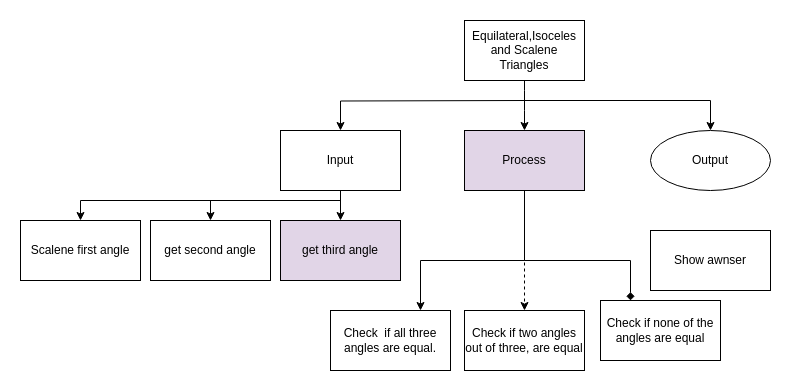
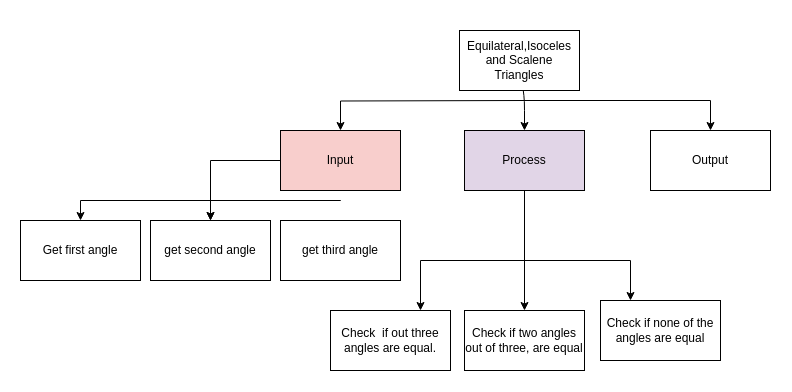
- <mxCell id="3" value="Equilateral,Isoceles and Scalene Triangles" style="rounded=0;whiteSpace=wrap;html=1;" parent="1" vertex="1"><mxGeometry x="464" y="20" width="120" height="60" as="geometry" /></mxCell>
+ <mxCell id="3" value="Equilateral,Isoceles and Scalene Triangles" style="rounded=0;whiteSpace=wrap;html=1;" parent="1" vertex="1"><mxGeometry x="459" y="30" width="120" height="60" as="geometry" /></mxCell>
- <mxCell id="11" value="Input" style="rounded=0;whiteSpace=wrap;html=1;" parent="1" vertex="1"><mxGeometry x="280" y="130" width="120" height="60" as="geometry" /></mxCell>
+ <mxCell id="11" value="Input" style="rounded=0;whiteSpace=wrap;html=1;fillColor=#f8cecc;" parent="1" vertex="1"><mxGeometry x="280" y="130" width="120" height="60" as="geometry" /></mxCell>
- <mxCell id="7" value="Output" style="ellipse;whiteSpace=wrap;html=1;" parent="1" vertex="1"><mxGeometry x="650" y="130" width="120" height="60" as="geometry" /></mxCell>
+ <mxCell id="7" value="Output" style="rounded=0;whiteSpace=wrap;html=1;" parent="1" vertex="1"><mxGeometry x="650" y="130" width="120" height="60" as="geometry" /></mxCell>
- <mxCell id="8" style="edgeStyle=orthogonalEdgeStyle;rounded=0;html=1;entryX=0.5;entryY=0;entryDx=0;entryDy=0;" parent="1" source="11" target="14" edge="1"><mxGeometry relative="1" as="geometry" /></mxCell>
+ <mxCell id="8" style="edgeStyle=orthogonalEdgeStyle;rounded=0;html=1;" parent="1" source="11" target="18" edge="1"><mxGeometry relative="1" as="geometry" /></mxCell>
- <mxCell id="19" value="Scalene first angle" style="rounded=0;whiteSpace=wrap;html=1;" vertex="1" parent="1"><mxGeometry x="20" y="220" width="120" height="60" as="geometry" /></mxCell>
+ <mxCell id="19" value="Get first angle" style="rounded=0;whiteSpace=wrap;html=1;" vertex="1" parent="1"><mxGeometry x="20" y="220" width="120" height="60" as="geometry" /></mxCell>
- <mxCell id="14" value="get third angle" style="rounded=0;whiteSpace=wrap;html=1;fillColor=#e1d5e7;" parent="1" vertex="1"><mxGeometry x="280" y="220" width="120" height="60" as="geometry" /></mxCell>
+ <mxCell id="14" value="get third angle" style="rounded=0;whiteSpace=wrap;html=1;" parent="1" vertex="1"><mxGeometry x="280" y="220" width="120" height="60" as="geometry" /></mxCell>
- <mxCell id="16" value="Show awnser" style="rounded=0;whiteSpace=wrap;html=1;" parent="1" vertex="1"><mxGeometry x="650" y="230" width="120" height="60" as="geometry" /></mxCell>
- <mxCell id="4" style="edgeStyle=none;html=1;entryX=0.5;entryY=0;entryDx=0;entryDy=0;rounded=0;dashed=1;" parent="1" source="6" target="15" edge="1"><mxGeometry relative="1" as="geometry"><Array as="points"><mxPoint x="524" y="240" /></Array></mxGeometry></mxCell>
+ <mxCell id="4" style="edgeStyle=none;html=1;entryX=0.5;entryY=0;entryDx=0;entryDy=0;rounded=0;" parent="1" source="6" target="15" edge="1"><mxGeometry relative="1" as="geometry"><Array as="points"><mxPoint x="524" y="240" /></Array></mxGeometry></mxCell>
- <mxCell id="21" style="edgeStyle=none;rounded=0;html=1;entryX=0.25;entryY=0;entryDx=0;entryDy=0;exitX=0.5;exitY=1;exitDx=0;exitDy=0;endArrow=diamond;" edge="1" parent="1" source="6" target="20"><mxGeometry relative="1" as="geometry"><mxPoint x="450" y="310" as="targetPoint" /><mxPoint x="554" y="190" as="sourcePoint" /><Array as="points"><mxPoint x="524" y="260" /><mxPoint x="630" y="260" /></Array></mxGeometry></mxCell>
+ <mxCell id="21" style="edgeStyle=none;rounded=0;html=1;entryX=0.25;entryY=0;entryDx=0;entryDy=0;exitX=0.5;exitY=1;exitDx=0;exitDy=0;" edge="1" parent="1" source="6" target="20"><mxGeometry relative="1" as="geometry"><mxPoint x="450" y="310" as="targetPoint" /><mxPoint x="554" y="190" as="sourcePoint" /><Array as="points"><mxPoint x="524" y="260" /><mxPoint x="630" y="260" /></Array></mxGeometry></mxCell>
- <mxCell id="17" value="Check&amp;nbsp; if all three angles are equal." style="rounded=0;whiteSpace=wrap;html=1;" parent="1" vertex="1"><mxGeometry x="330" y="310" width="120" height="60" as="geometry" /></mxCell>
+ <mxCell id="17" value="Check&amp;nbsp; if out three angles are equal." style="rounded=0;whiteSpace=wrap;html=1;" parent="1" vertex="1"><mxGeometry x="330" y="310" width="120" height="60" as="geometry" /></mxCell>
